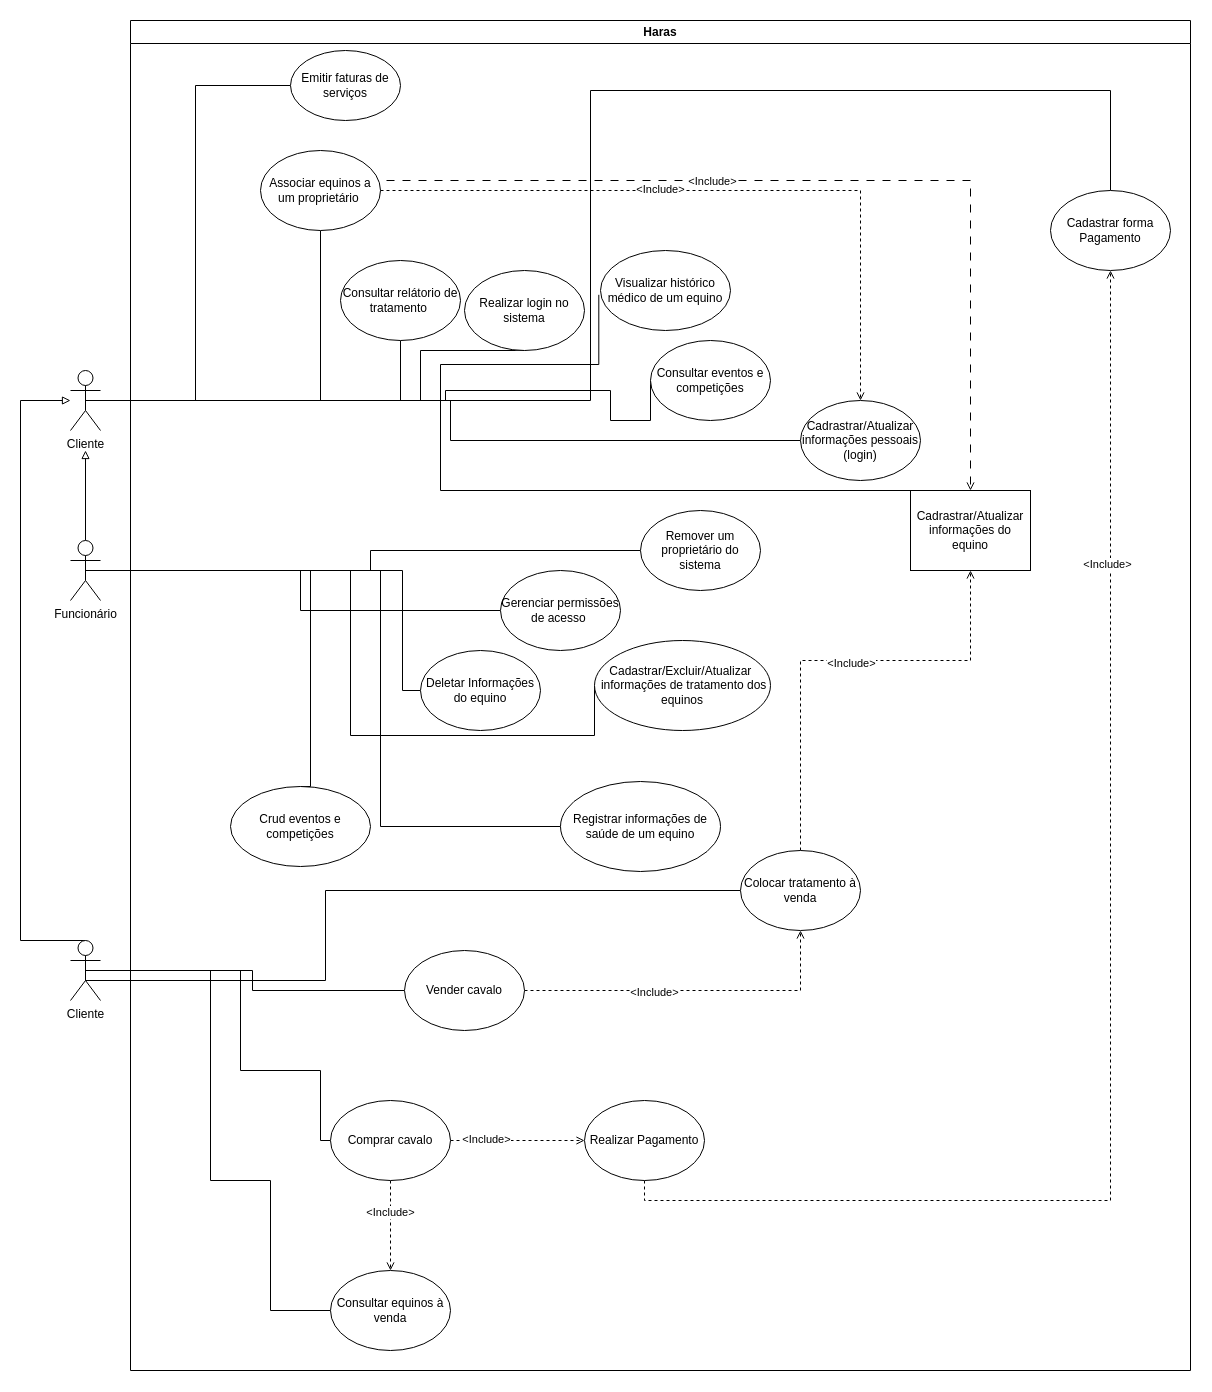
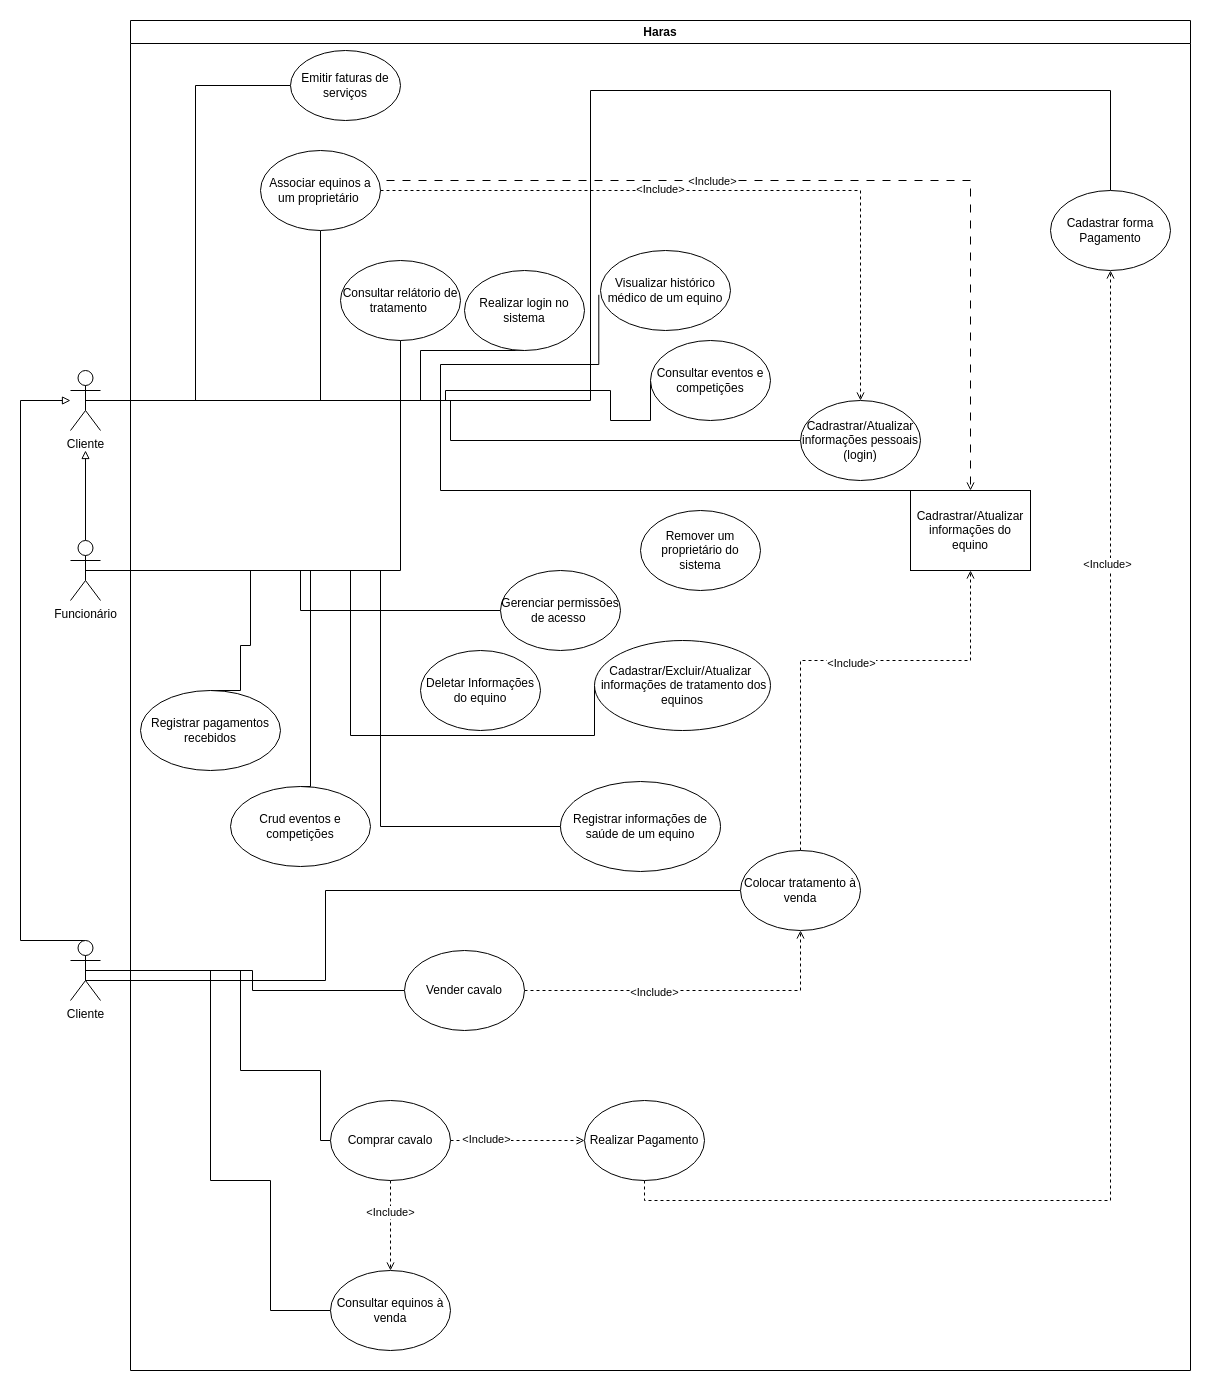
- <mxCell id="18" style="edgeStyle=orthogonalEdgeStyle;rounded=0;orthogonalLoop=1;jettySize=auto;html=1;exitX=0.5;exitY=0.5;exitDx=0;exitDy=0;exitPerimeter=0;endArrow=none;endFill=0;" parent="1" source="21" target="59" edge="1"><mxGeometry relative="1" as="geometry" /></mxCell>
+ <mxCell id="18" style="edgeStyle=orthogonalEdgeStyle;rounded=0;orthogonalLoop=1;jettySize=auto;html=1;exitX=0.5;exitY=0.5;exitDx=0;exitDy=0;exitPerimeter=0;endArrow=none;endFill=0;" parent="1" source="21" target="24" edge="1"><mxGeometry relative="1" as="geometry" /></mxCell>
- <mxCell id="13" style="edgeStyle=orthogonalEdgeStyle;rounded=0;orthogonalLoop=1;jettySize=auto;html=1;exitX=0.5;exitY=0.5;exitDx=0;exitDy=0;exitPerimeter=0;entryX=0;entryY=0.5;entryDx=0;entryDy=0;endArrow=none;endFill=0;" parent="1" source="21" target="22" edge="1"><mxGeometry relative="1" as="geometry"><Array as="points"><mxPoint x="402" y="570" /><mxPoint x="402" y="690" /></Array></mxGeometry></mxCell>
+ <mxCell id="19" style="edgeStyle=orthogonalEdgeStyle;rounded=0;orthogonalLoop=1;jettySize=auto;html=1;exitX=0.5;exitY=0.5;exitDx=0;exitDy=0;exitPerimeter=0;entryX=0.5;entryY=0;entryDx=0;entryDy=0;endArrow=none;endFill=0;" parent="1" source="21" target="62" edge="1"><mxGeometry relative="1" as="geometry"><Array as="points"><mxPoint x="250" y="570" /><mxPoint x="250" y="645" /><mxPoint x="240" y="645" /></Array></mxGeometry></mxCell>
+ <mxCell id="62" value="Registrar pagamentos recebidos" style="ellipse;whiteSpace=wrap;html=1;" parent="61" vertex="1"><mxGeometry x="10" y="670" width="140" height="80" as="geometry" /></mxCell>
